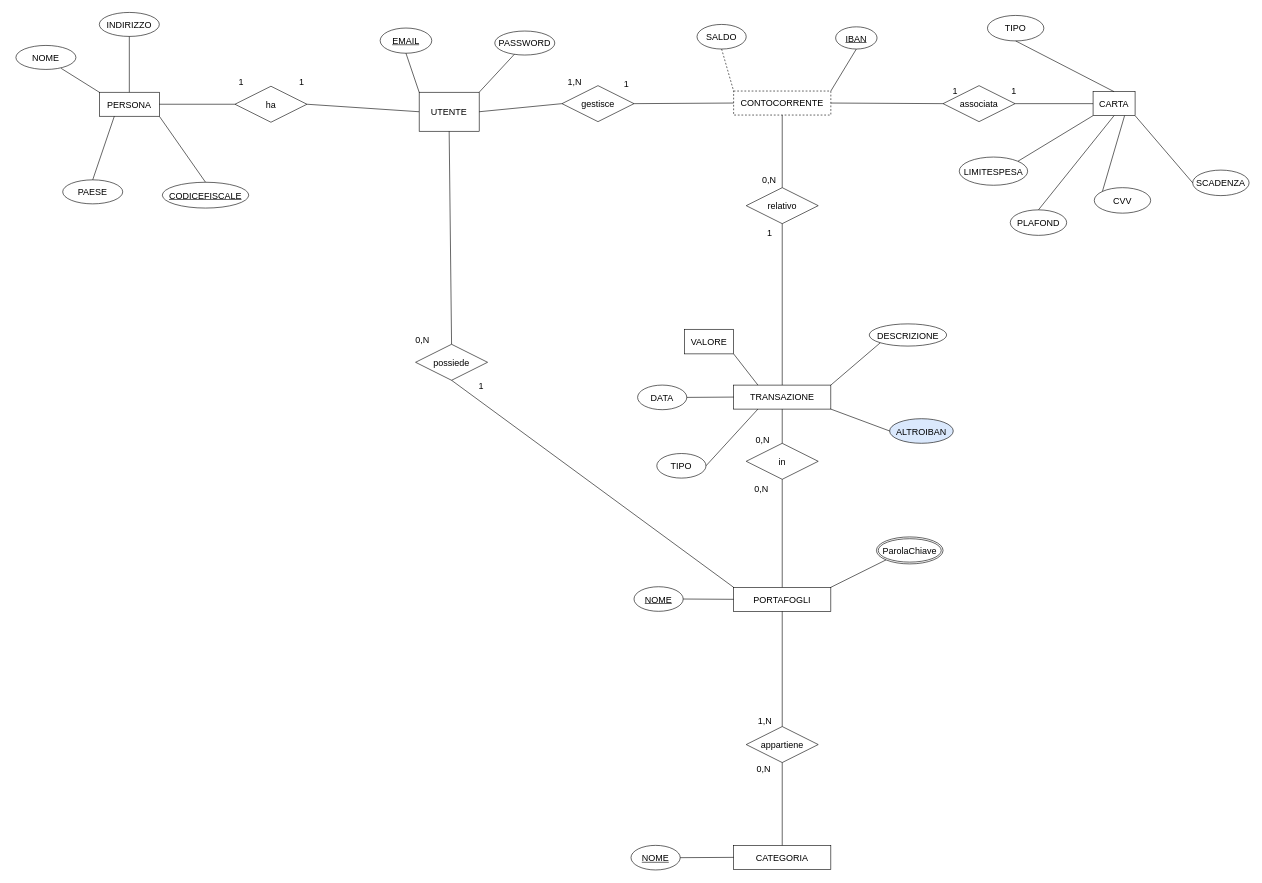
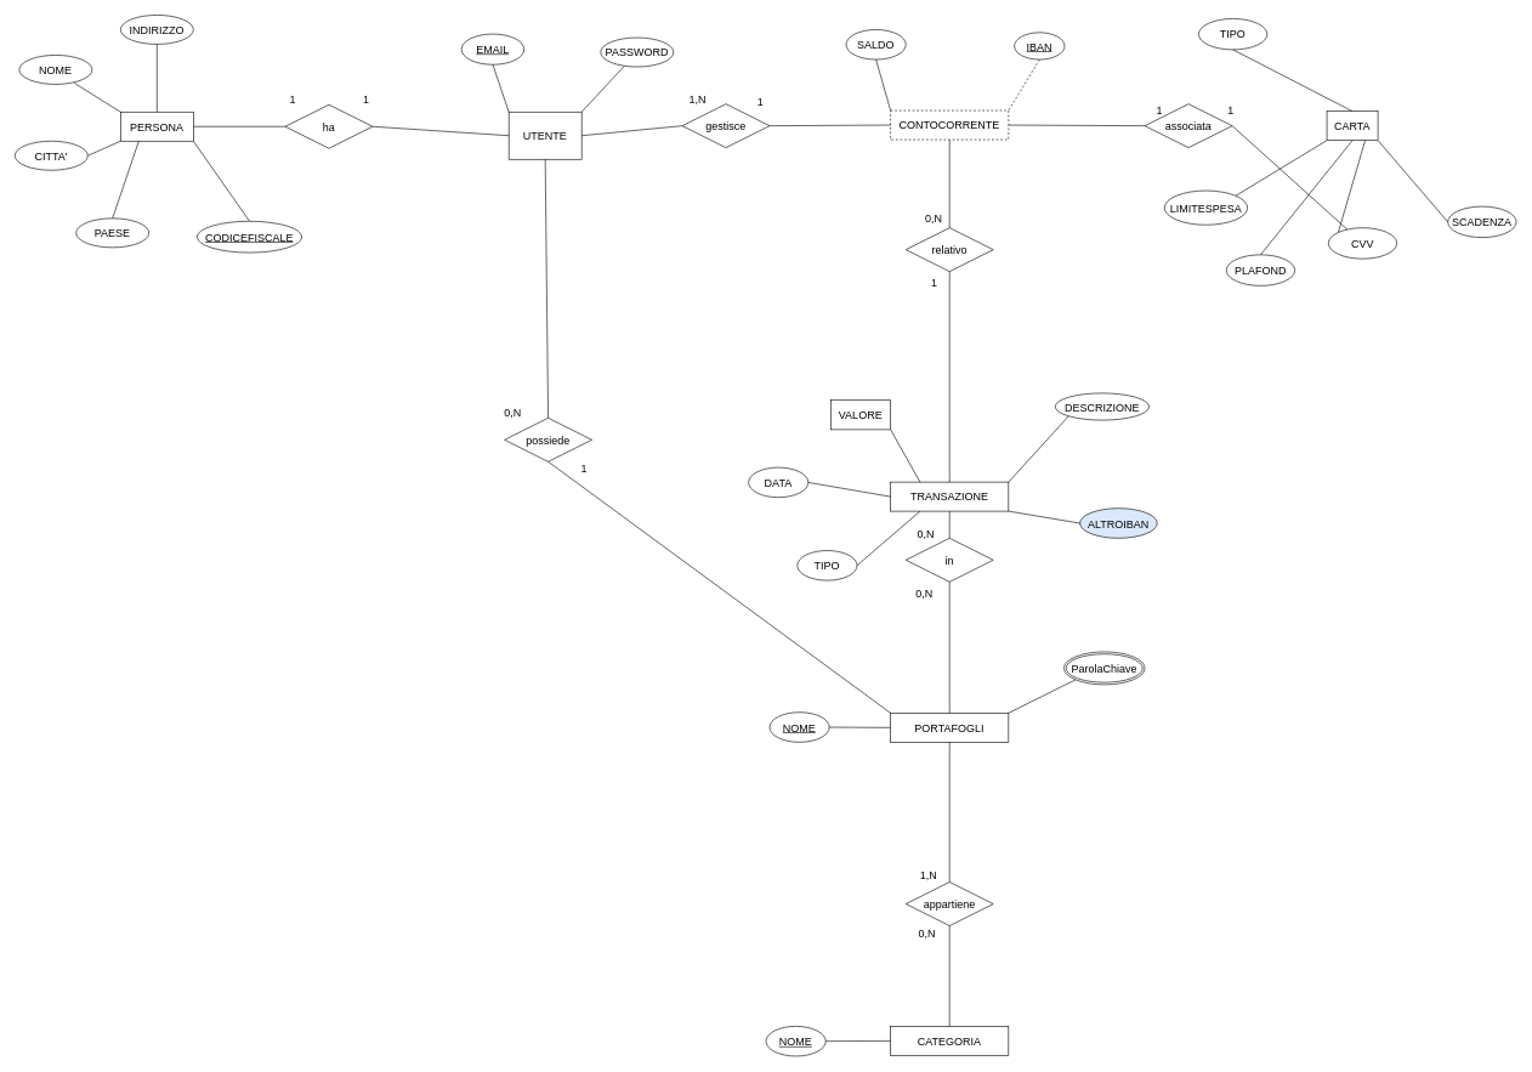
- <mxCell id="26" value="" style="endArrow=none;html=1;rounded=0;entryX=0;entryY=0;entryDx=0;entryDy=0;exitX=0.5;exitY=1;exitDx=0;exitDy=0;dashed=1;" parent="1" source="24" target="23" edge="1"><mxGeometry relative="1" as="geometry"><mxPoint x="1194" y="98" as="sourcePoint" /><mxPoint x="1135" y="161" as="targetPoint" /></mxGeometry></mxCell>
+ <mxCell id="26" value="" style="endArrow=none;html=1;rounded=0;entryX=0;entryY=0;entryDx=0;entryDy=0;exitX=0.5;exitY=1;exitDx=0;exitDy=0;" parent="1" source="24" target="23" edge="1"><mxGeometry relative="1" as="geometry"><mxPoint x="1194" y="98" as="sourcePoint" /><mxPoint x="1135" y="161" as="targetPoint" /></mxGeometry></mxCell>
- <mxCell id="27" value="" style="endArrow=none;html=1;rounded=0;entryX=1;entryY=0;entryDx=0;entryDy=0;exitX=0.5;exitY=1;exitDx=0;exitDy=0;" parent="1" source="25" target="23" edge="1"><mxGeometry relative="1" as="geometry"><mxPoint x="1325" y="54" as="sourcePoint" /><mxPoint x="1266" y="117" as="targetPoint" /></mxGeometry></mxCell>
+ <mxCell id="27" value="" style="endArrow=none;html=1;rounded=0;entryX=1;entryY=0;entryDx=0;entryDy=0;exitX=0.5;exitY=1;exitDx=0;exitDy=0;dashed=1;" parent="1" source="25" target="23" edge="1"><mxGeometry relative="1" as="geometry"><mxPoint x="1325" y="54" as="sourcePoint" /><mxPoint x="1266" y="117" as="targetPoint" /></mxGeometry></mxCell>
- <mxCell id="81" value="" style="endArrow=none;html=1;rounded=0;exitX=1;exitY=0.5;exitDx=0;exitDy=0;entryX=0;entryY=0.5;entryDx=0;entryDy=0;" parent="1" source="43" target="33" edge="1"><mxGeometry relative="1" as="geometry"><mxPoint x="1604.5" y="205" as="sourcePoint" /><mxPoint x="1791.5" y="206" as="targetPoint" /></mxGeometry></mxCell>
+ <mxCell id="81" value="" style="endArrow=none;html=1;rounded=0;exitX=1;exitY=0.5;exitDx=0;exitDy=0;" parent="1" source="43" target="35" edge="1"><mxGeometry relative="1" as="geometry"><mxPoint x="1604.5" y="205" as="sourcePoint" /><mxPoint x="1791.5" y="206" as="targetPoint" /></mxGeometry></mxCell>
+ <mxCell id="9" value="" style="endArrow=none;html=1;rounded=0;exitX=1;exitY=0.5;exitDx=0;exitDy=0;entryX=0;entryY=1;entryDx=0;entryDy=0;" parent="1" source="5" target="2" edge="1"><mxGeometry relative="1" as="geometry"><mxPoint x="142" y="220" as="sourcePoint" /><mxPoint x="206" y="260" as="targetPoint" /></mxGeometry></mxCell>
+ <mxCell id="5" value="&lt;span style=&quot;font-size: 15px;&quot;&gt;CITTA'&lt;/span&gt;" style="ellipse;whiteSpace=wrap;html=1;align=center;" parent="1" vertex="1"><mxGeometry x="20" y="193" width="100" height="40" as="geometry" /></mxCell>
- <mxCell id="50" value="&lt;font style=&quot;font-size: 15px;&quot;&gt;DATA&lt;/font&gt;" style="ellipse;whiteSpace=wrap;html=1;align=center;" parent="1" vertex="1"><mxGeometry x="1062" y="641" width="82" height="41" as="geometry" /></mxCell>
+ <mxCell id="50" value="&lt;font style=&quot;font-size: 15px;&quot;&gt;DATA&lt;/font&gt;" style="ellipse;whiteSpace=wrap;html=1;align=center;" parent="1" vertex="1"><mxGeometry x="1027" y="641" width="82" height="41" as="geometry" /></mxCell>
- <mxCell id="47" value="&lt;font style=&quot;font-size: 15px;&quot;&gt;TRANSAZIONE&lt;/font&gt;" style="whiteSpace=wrap;html=1;align=center;" parent="1" vertex="1"><mxGeometry x="1222" y="641" width="162" height="40" as="geometry" /></mxCell>
+ <mxCell id="47" value="&lt;font style=&quot;font-size: 15px;&quot;&gt;TRANSAZIONE&lt;/font&gt;" style="whiteSpace=wrap;html=1;align=center;" parent="1" vertex="1"><mxGeometry x="1222" y="661" width="162" height="40" as="geometry" /></mxCell>
